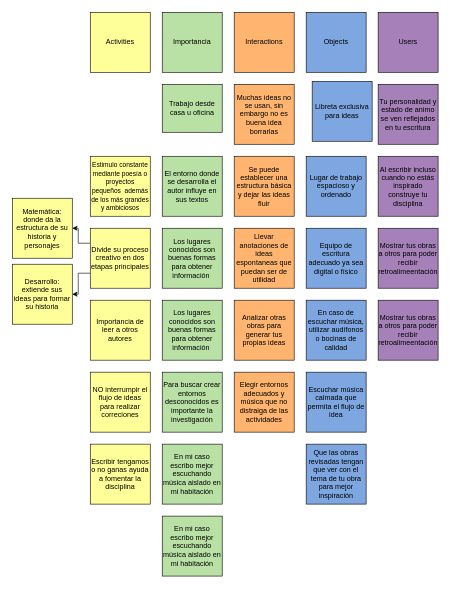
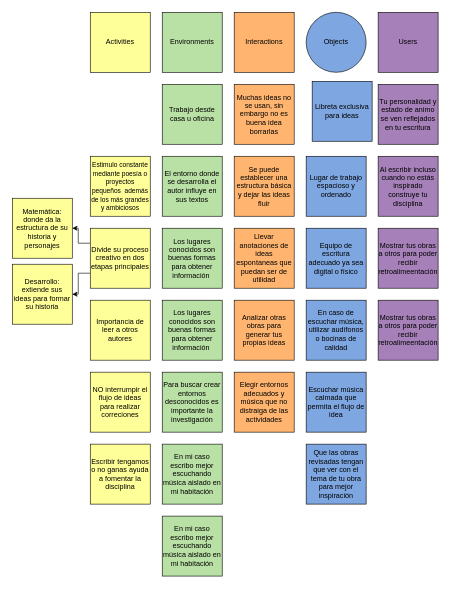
- <mxCell id="3" value="Importancia" style="whiteSpace=wrap;html=1;aspect=fixed;fillColor=#B9E0A5;" vertex="1" parent="1"><mxGeometry x="270" y="20" width="100" height="100" as="geometry" /></mxCell>
+ <mxCell id="3" value="Environments" style="whiteSpace=wrap;html=1;aspect=fixed;fillColor=#B9E0A5;" vertex="1" parent="1"><mxGeometry x="270" y="20" width="100" height="100" as="geometry" /></mxCell>
- <mxCell id="5" value="Objects" style="whiteSpace=wrap;html=1;aspect=fixed;fillColor=#7EA6E0;" vertex="1" parent="1"><mxGeometry x="510" y="20" width="100" height="100" as="geometry" /></mxCell>
+ <mxCell id="5" value="Objects" style="ellipse;whiteSpace=wrap;html=1;aspect=fixed;fillColor=#7EA6E0;" vertex="1" parent="1"><mxGeometry x="510" y="20" width="100" height="100" as="geometry" /></mxCell>
- <mxCell id="17" value="Trabajo desde casa u oficina" style="whiteSpace=wrap;html=1;aspect=fixed;fillColor=#B9E0A5;" vertex="1" parent="1"><mxGeometry x="270" y="140" width="100" height="80" as="geometry" /></mxCell>
+ <mxCell id="17" value="Trabajo desde casa u oficina" style="whiteSpace=wrap;html=1;aspect=fixed;fillColor=#B9E0A5;" vertex="1" parent="1"><mxGeometry x="270" y="140" width="100" height="100" as="geometry" /></mxCell>
